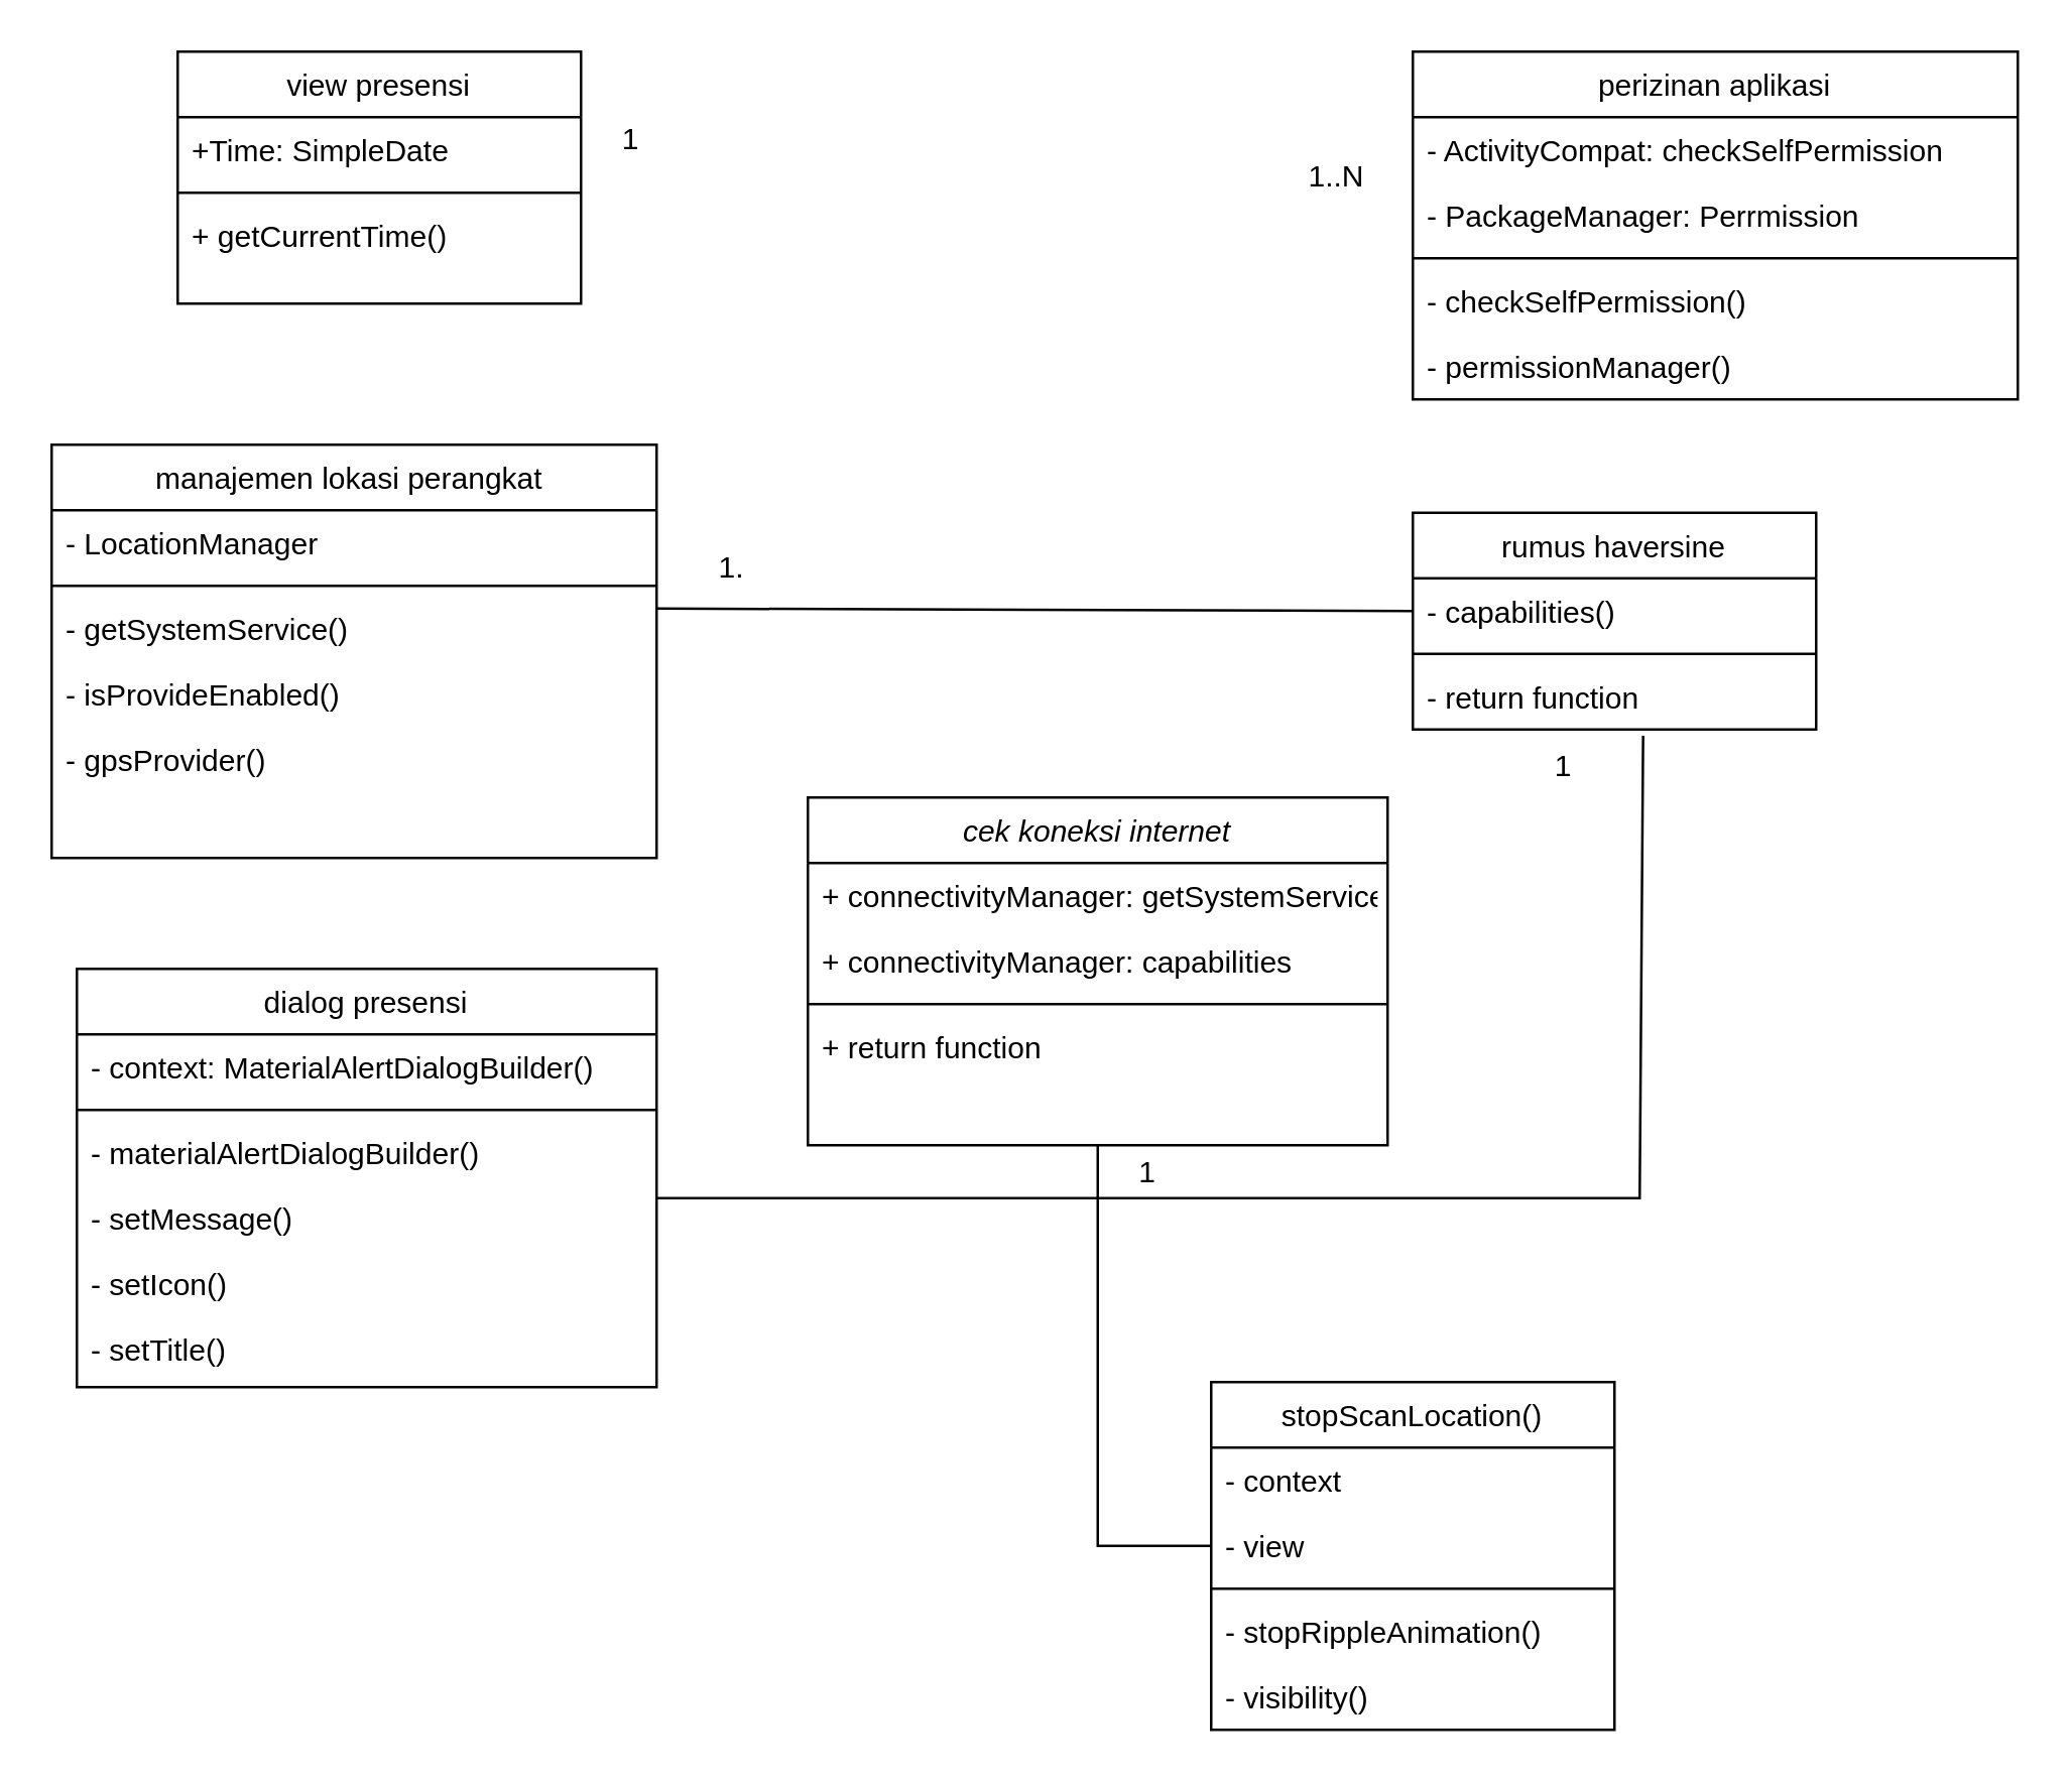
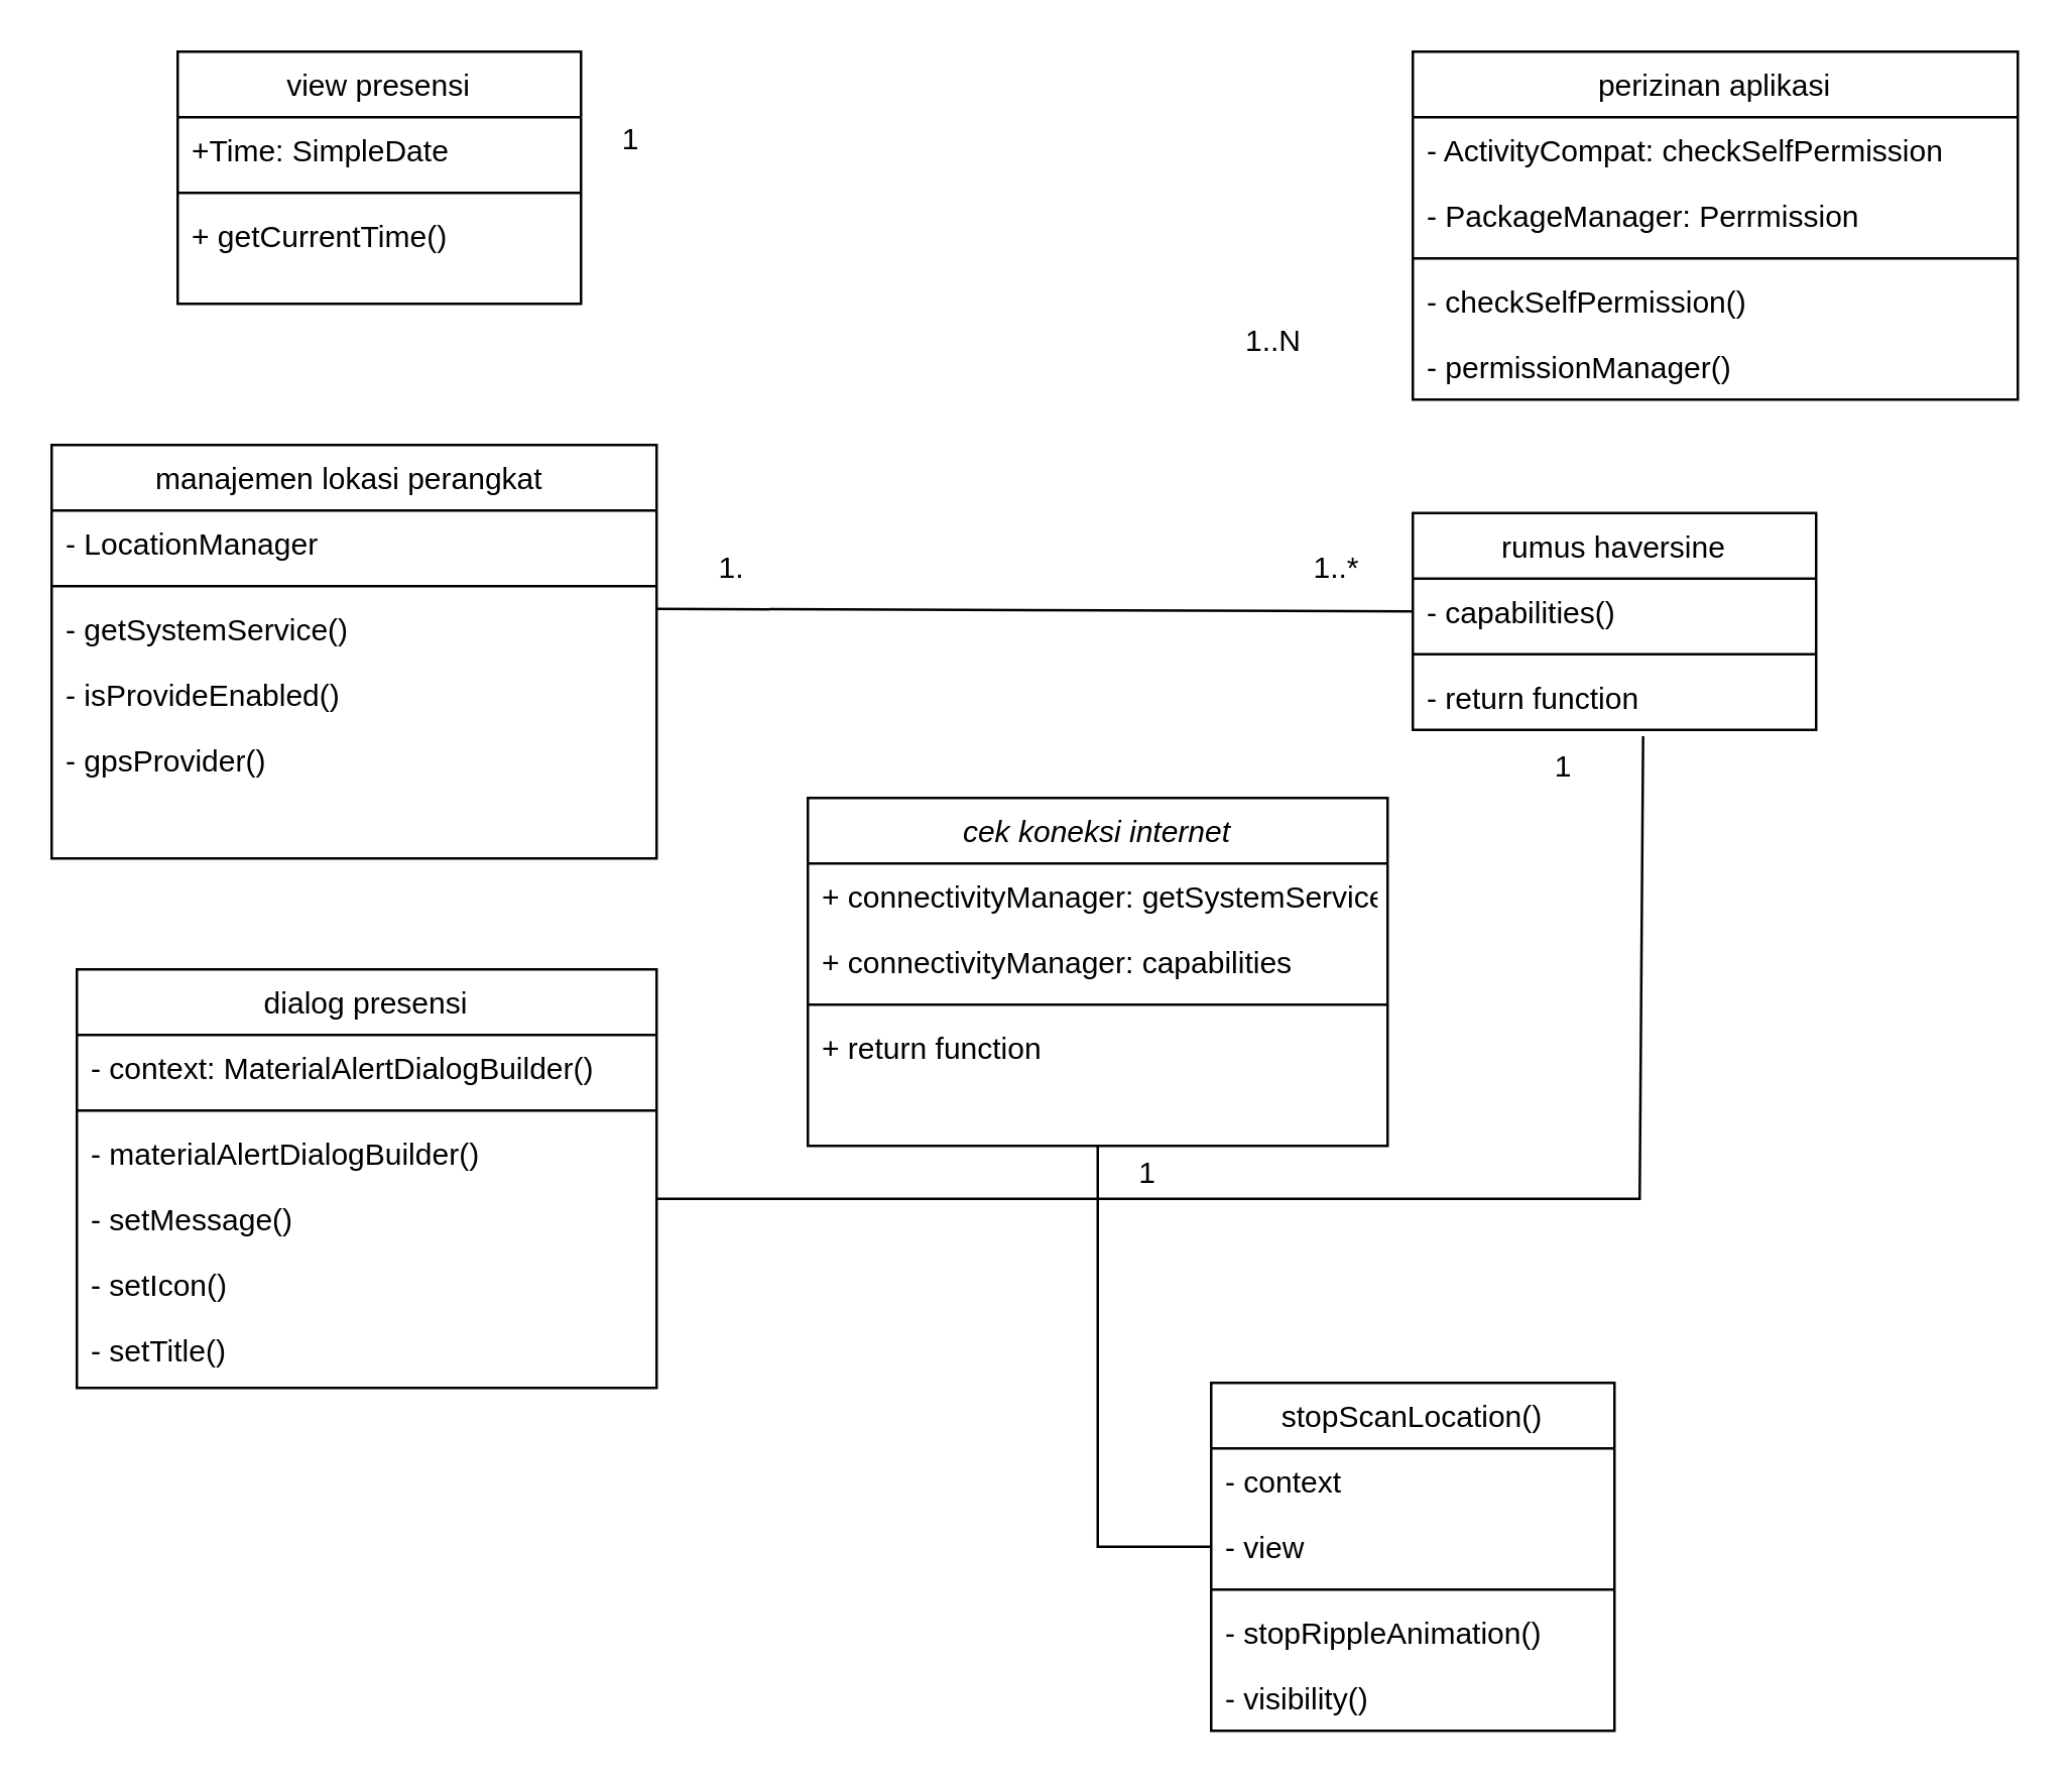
- <mxCell id="44" value="1..N" style="text;html=1;strokeColor=none;fillColor=none;align=center;verticalAlign=middle;whiteSpace=wrap;rounded=0;" vertex="1" parent="1"><mxGeometry x="500" y="55" width="60" height="30" as="geometry" /></mxCell>
+ <mxCell id="44" value="1..N" style="text;html=1;strokeColor=none;fillColor=none;align=center;verticalAlign=middle;whiteSpace=wrap;rounded=0;" vertex="1" parent="1"><mxGeometry x="475" y="120" width="60" height="30" as="geometry" /></mxCell>
+ <mxCell id="43" value="1..*" style="text;html=1;strokeColor=none;fillColor=none;align=center;verticalAlign=middle;whiteSpace=wrap;rounded=0;" vertex="1" parent="1"><mxGeometry x="500" y="210" width="60" height="30" as="geometry" /></mxCell>
